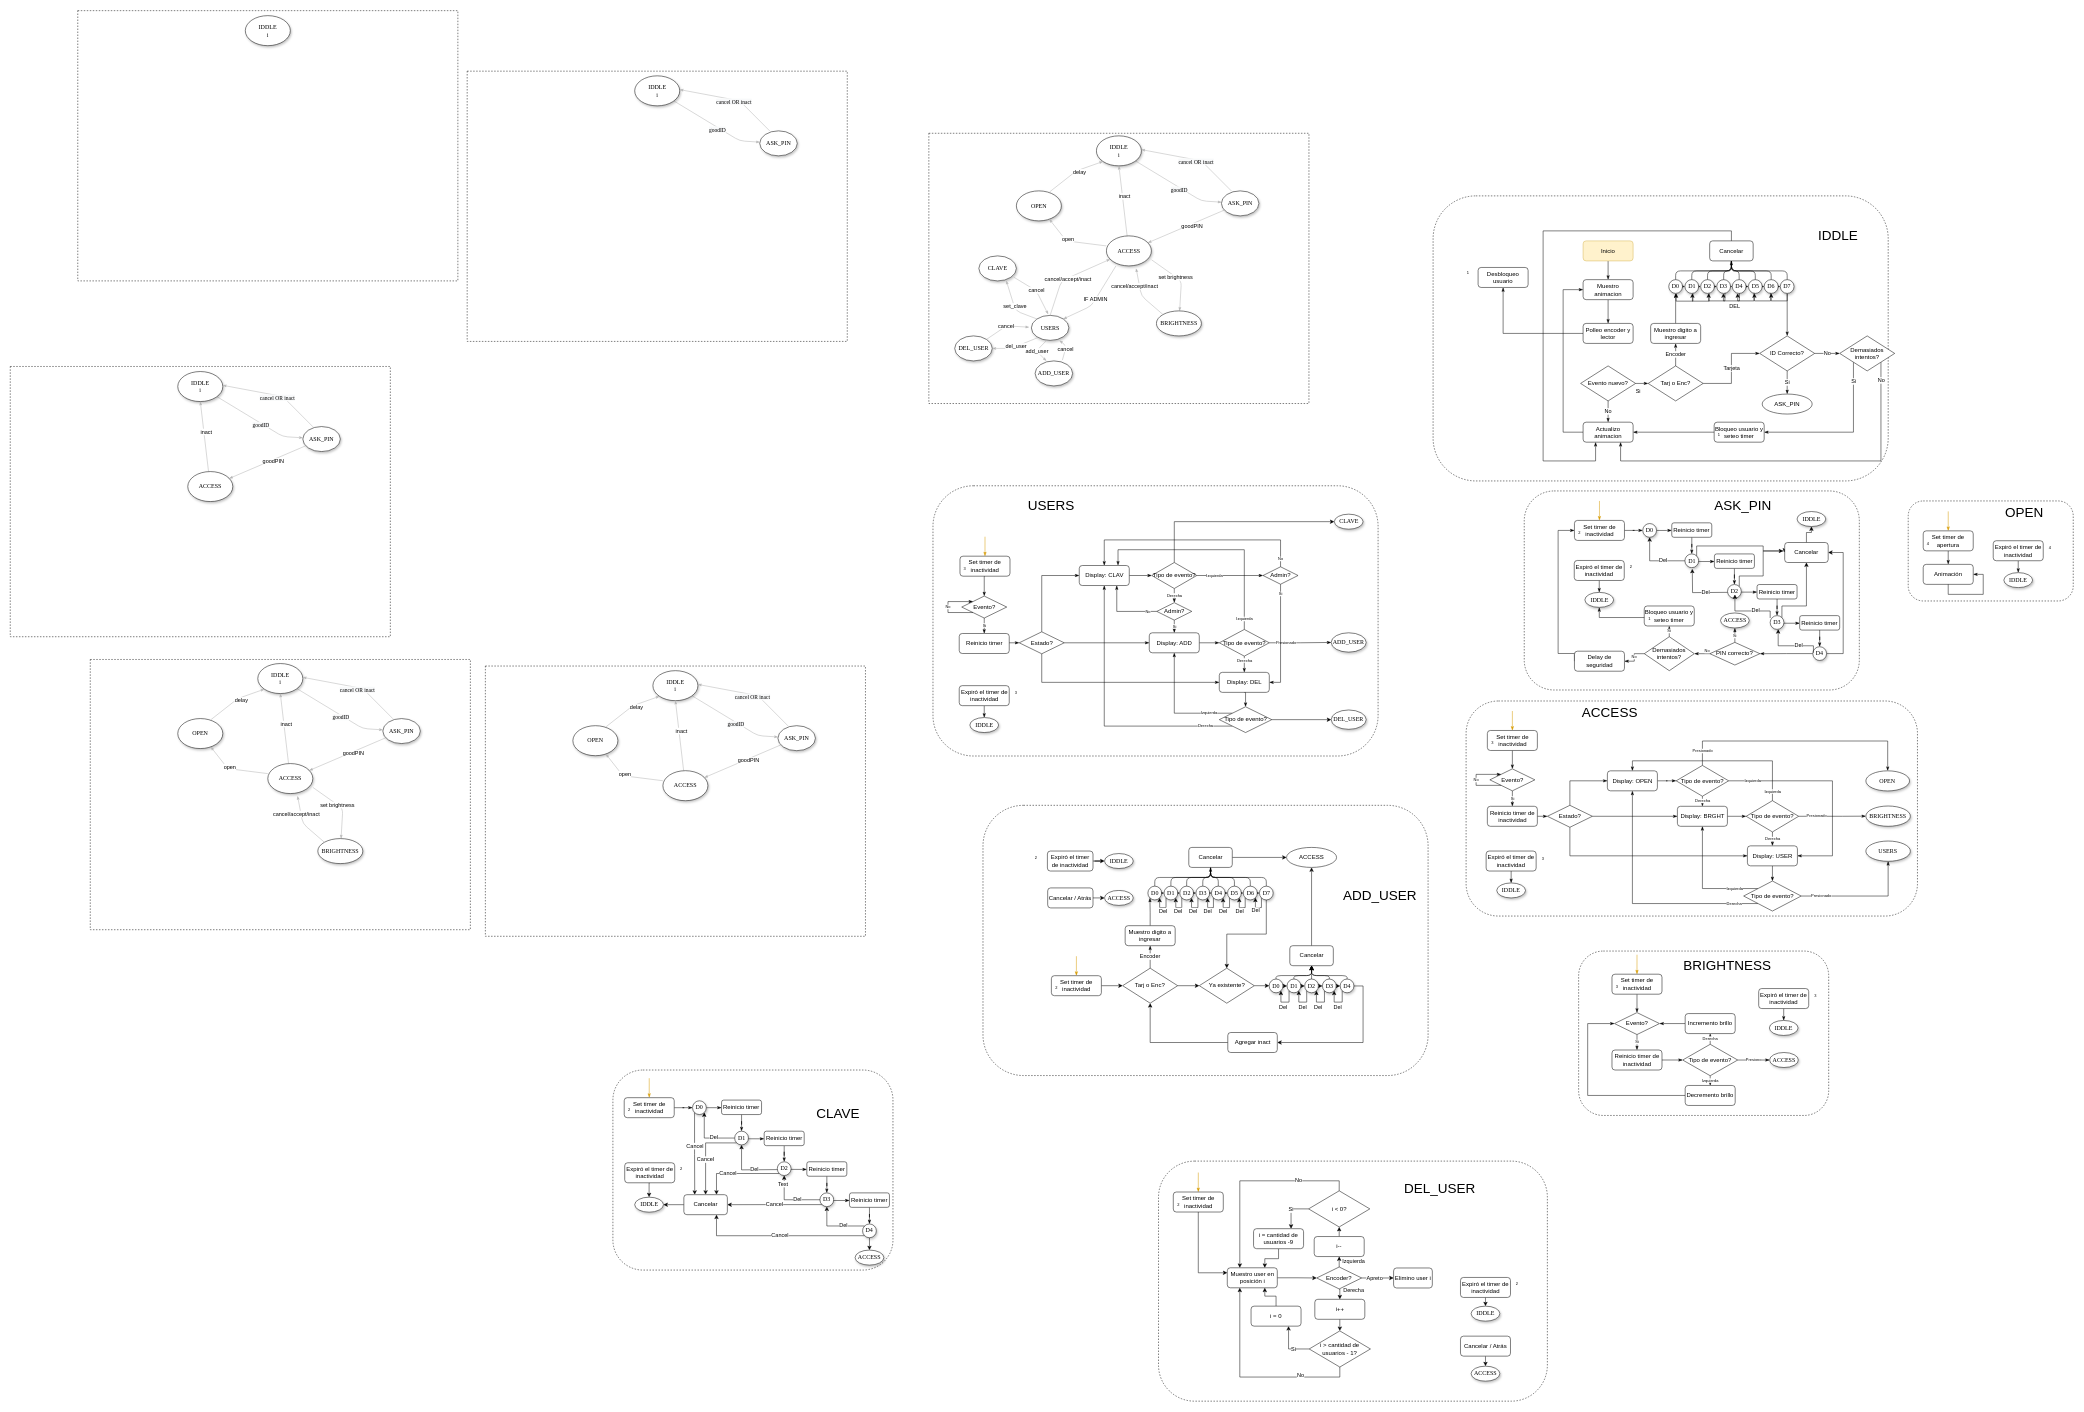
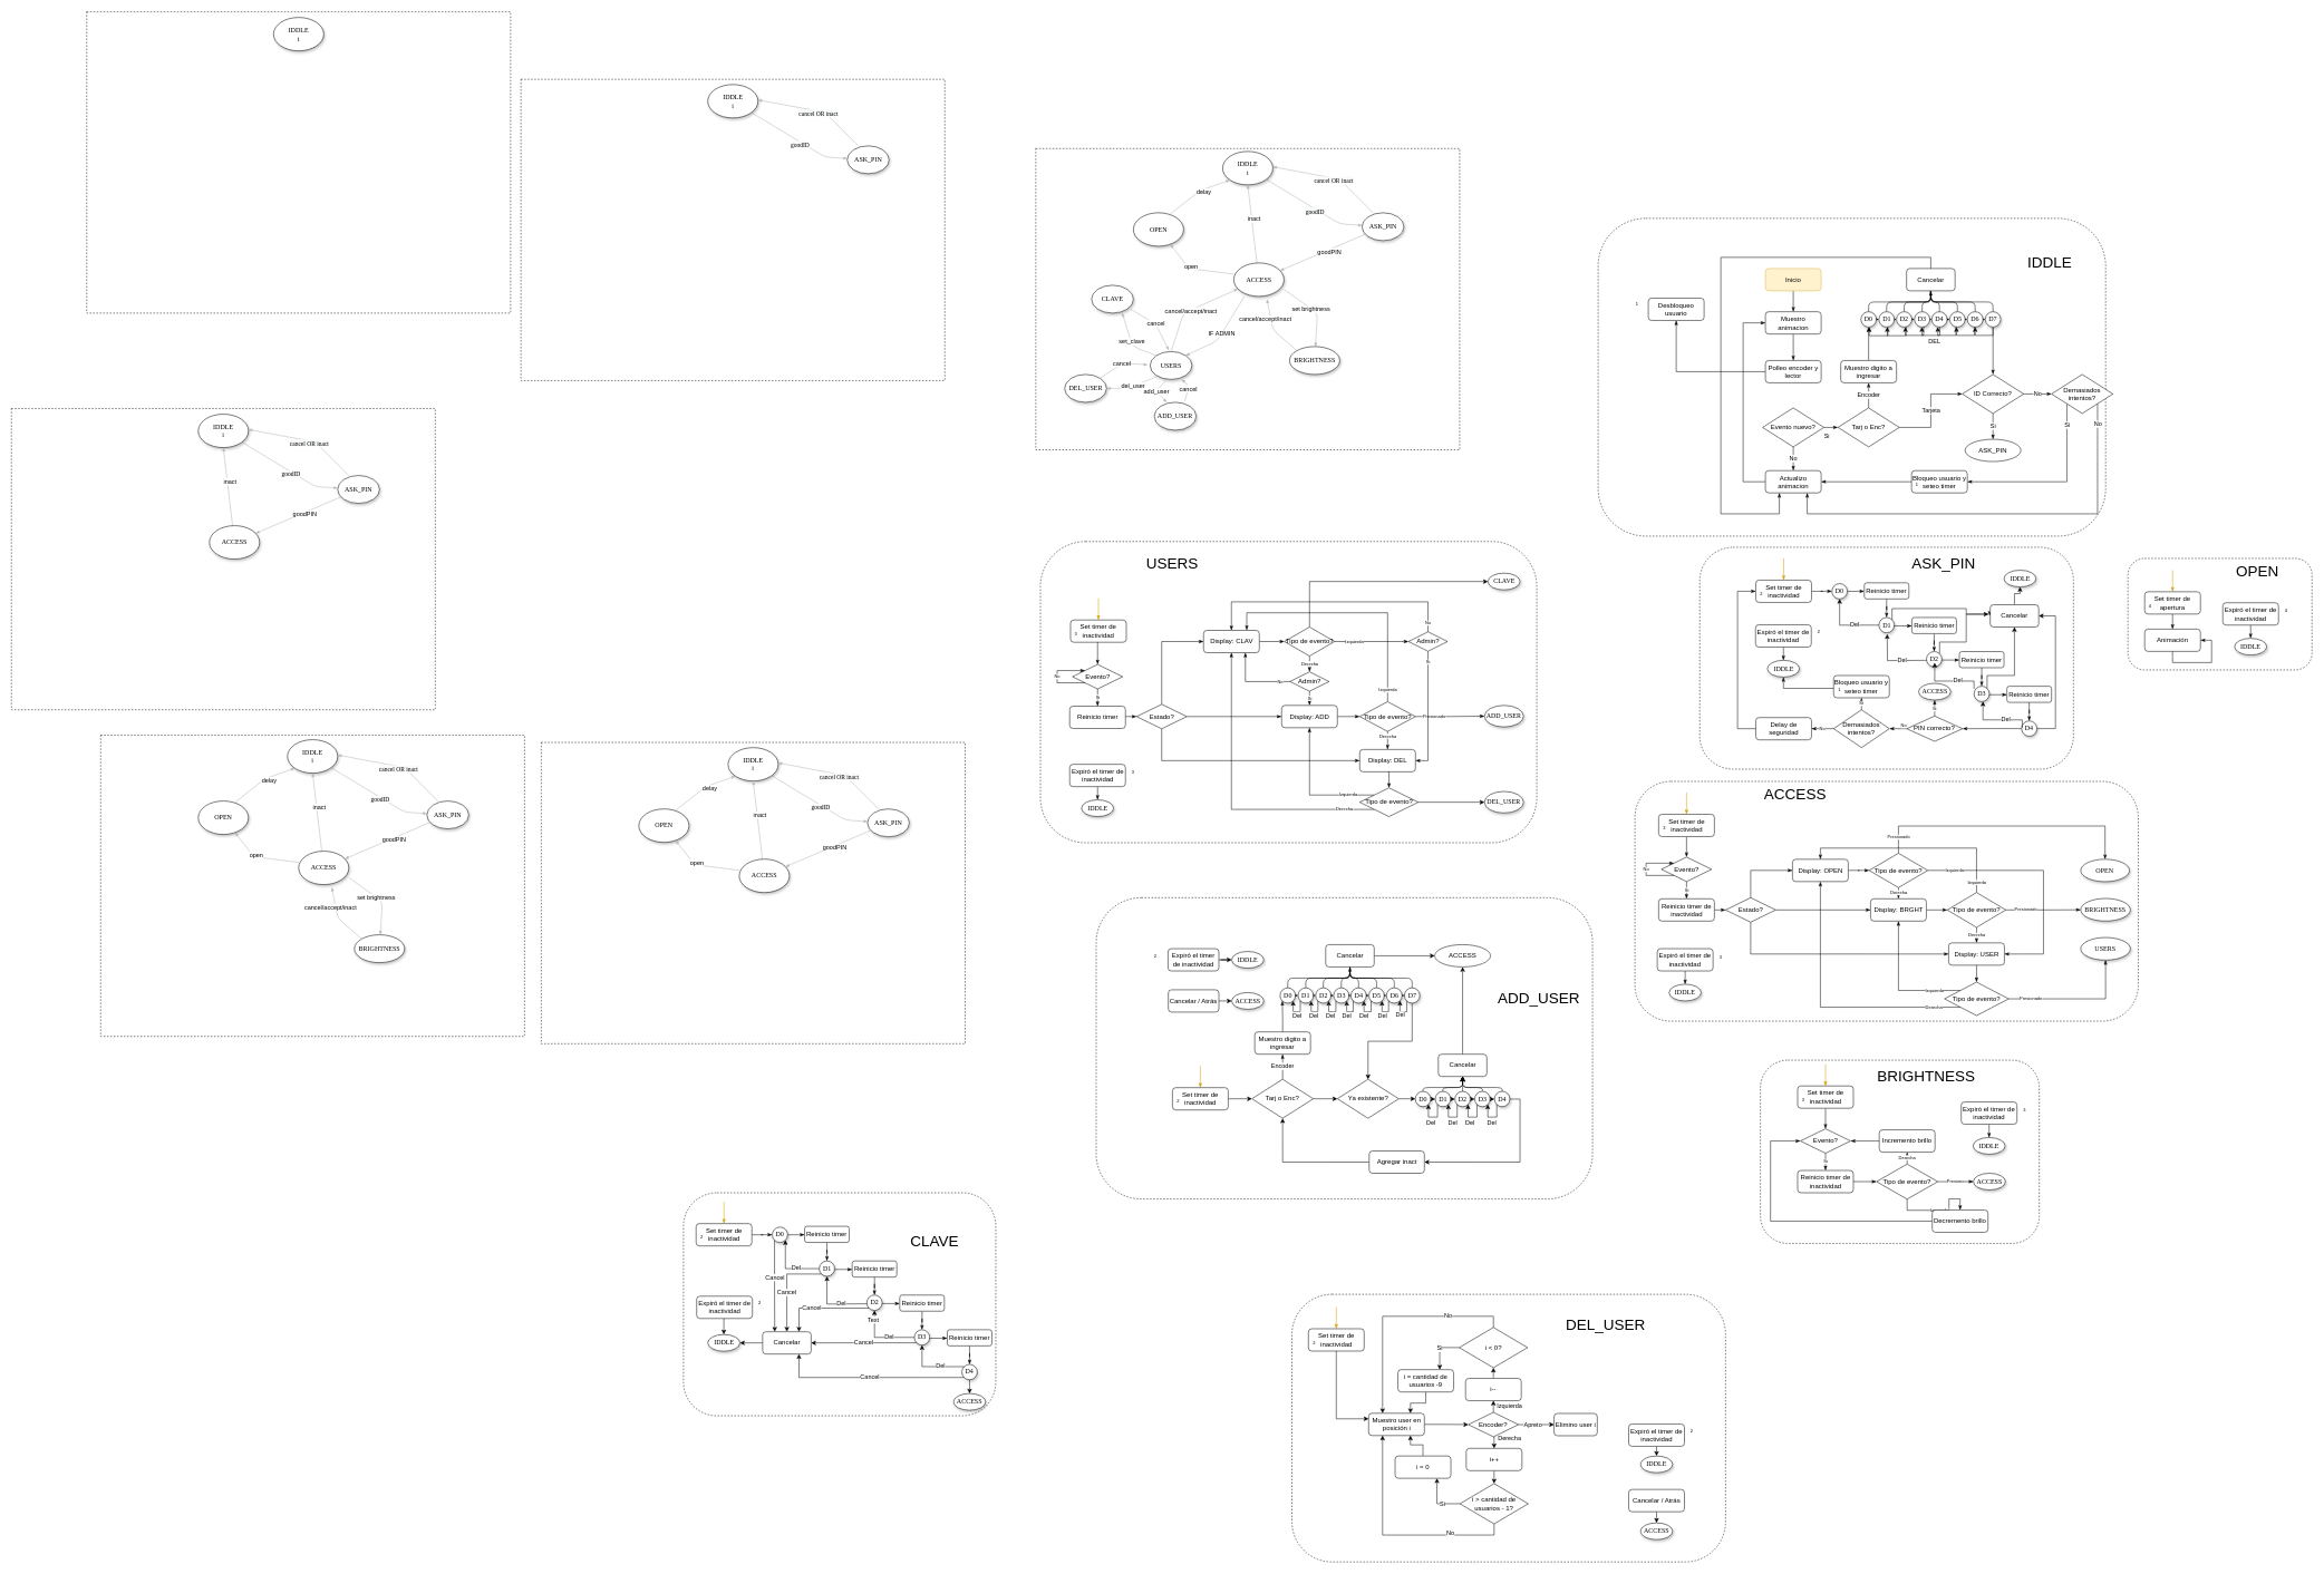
- <mxCell id="148" value="Delay de seguridad" style="rounded=1;whiteSpace=wrap;html=1;" parent="1" vertex="1"><mxGeometry x="3147.63" y="1301.43" width="100" height="40" as="geometry" /></mxCell>
+ <mxCell id="148" value="Delay de seguridad" style="rounded=1;whiteSpace=wrap;html=1;" parent="1" vertex="1"><mxGeometry x="3147.63" y="1286.43" width="100" height="40" as="geometry" /></mxCell>
- <mxCell id="264" value="Decremento brillo" style="rounded=1;whiteSpace=wrap;html=1;" parent="1" vertex="1"><mxGeometry x="3369.06" y="2169.74" width="100" height="40" as="geometry" /></mxCell>
+ <mxCell id="264" value="Decremento brillo" style="rounded=1;whiteSpace=wrap;html=1;" parent="1" vertex="1"><mxGeometry x="3464.06" y="2169.74" width="100" height="40" as="geometry" /></mxCell>
